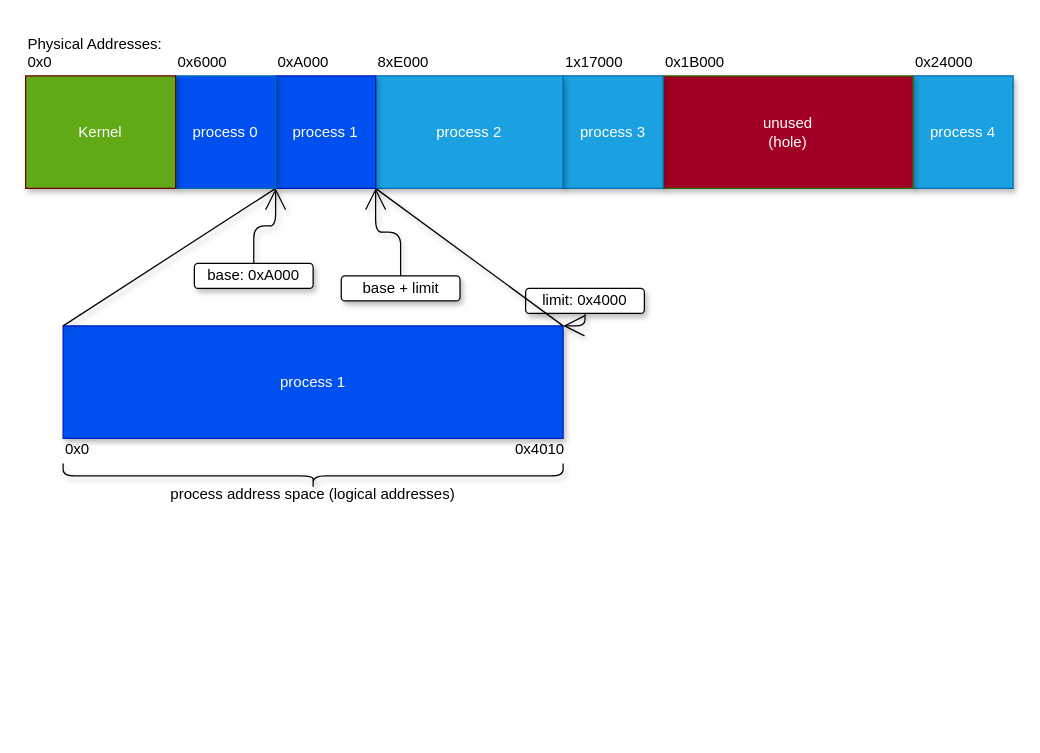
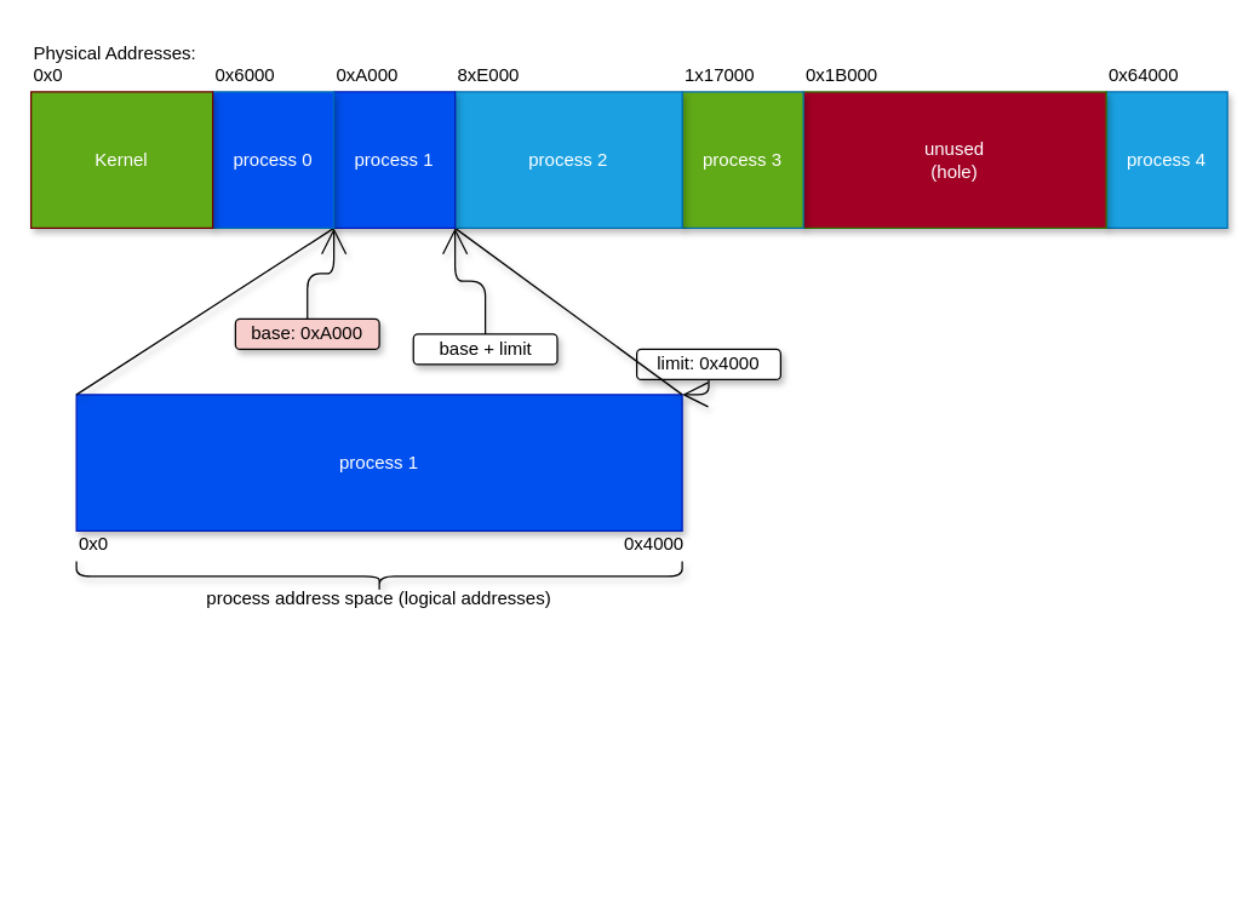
- <mxCell id="29" value="0x24000" style="text;html=1;strokeColor=none;fillColor=none;align=left;verticalAlign=middle;whiteSpace=wrap;rounded=0;shadow=1;" vertex="1" parent="1"><mxGeometry x="730" y="34" width="30" height="30" as="geometry" /></mxCell>
+ <mxCell id="29" value="0x64000" style="text;html=1;strokeColor=none;fillColor=none;align=left;verticalAlign=middle;whiteSpace=wrap;rounded=0;shadow=1;" vertex="1" parent="1"><mxGeometry x="730" y="34" width="30" height="30" as="geometry" /></mxCell>
- <mxCell id="21" value="&lt;span&gt;process 3&lt;/span&gt;" style="rounded=0;whiteSpace=wrap;html=1;fillColor=#1ba1e2;strokeColor=#006EAF;fontColor=#ffffff;shadow=1;" parent="1" vertex="1"><mxGeometry x="450" y="60" width="80" height="90" as="geometry" /></mxCell>
+ <mxCell id="21" value="&lt;span&gt;process 3&lt;/span&gt;" style="rounded=0;whiteSpace=wrap;html=1;fillColor=#60a917;strokeColor=#006EAF;fontColor=#ffffff;shadow=1;" parent="1" vertex="1"><mxGeometry x="450" y="60" width="80" height="90" as="geometry" /></mxCell>
- <mxCell id="9" value="base: 0xA000" style="rounded=1;whiteSpace=wrap;html=1;verticalAlign=middle;shadow=1;" parent="1" vertex="1"><mxGeometry x="155" y="210" width="95" height="20" as="geometry" /></mxCell>
+ <mxCell id="9" value="base: 0xA000" style="rounded=1;whiteSpace=wrap;html=1;verticalAlign=middle;shadow=1;fillColor=#f8cecc;" parent="1" vertex="1"><mxGeometry x="155" y="210" width="95" height="20" as="geometry" /></mxCell>
- <mxCell id="14" value="0x4010" style="text;html=1;strokeColor=none;fillColor=none;align=left;verticalAlign=middle;whiteSpace=wrap;rounded=0;shadow=1;" parent="1" vertex="1"><mxGeometry x="410" y="344" width="30" height="30" as="geometry" /></mxCell>
+ <mxCell id="14" value="0x4000" style="text;html=1;strokeColor=none;fillColor=none;align=left;verticalAlign=middle;whiteSpace=wrap;rounded=0;shadow=1;" parent="1" vertex="1"><mxGeometry x="410" y="344" width="30" height="30" as="geometry" /></mxCell>
